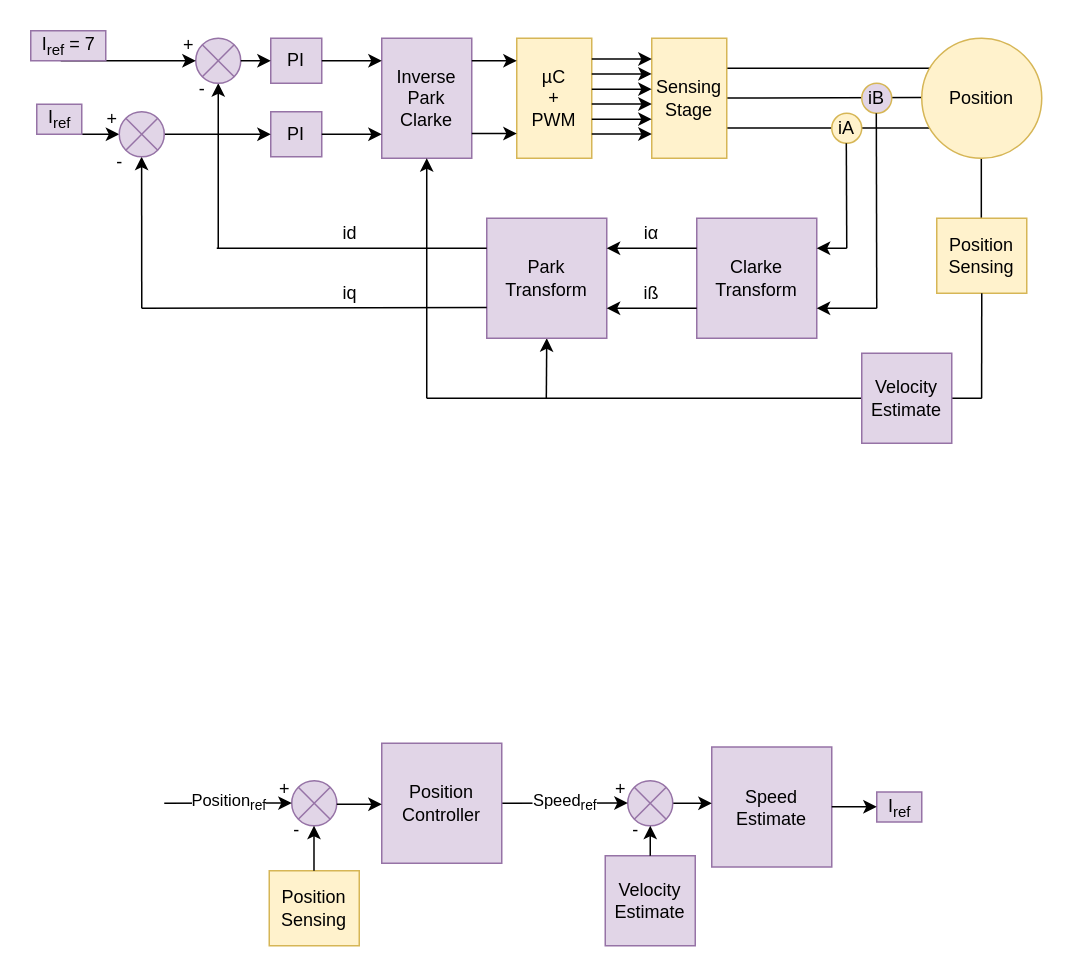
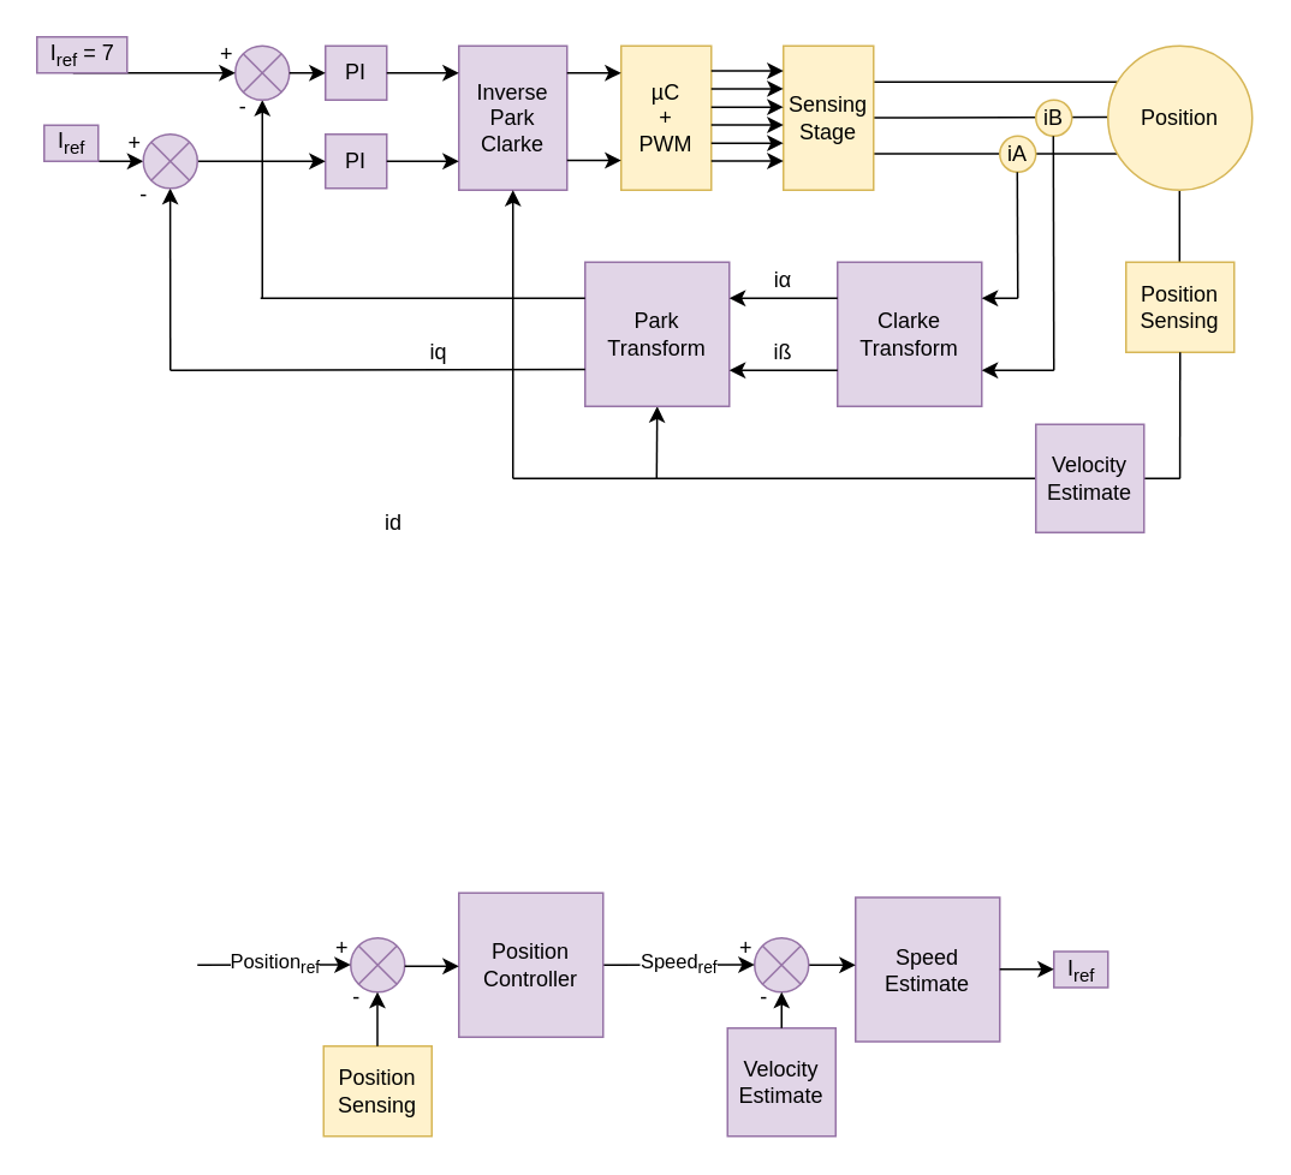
- <mxCell id="6" value="iB" style="ellipse;whiteSpace=wrap;html=1;aspect=fixed;fillColor=#e1d5e7;strokeColor=#d6b656;" vertex="1" parent="1"><mxGeometry x="574" y="55" width="20" height="20" as="geometry" /></mxCell>
+ <mxCell id="6" value="iB" style="ellipse;whiteSpace=wrap;html=1;aspect=fixed;fillColor=#fff2cc;strokeColor=#d6b656;" vertex="1" parent="1"><mxGeometry x="574" y="55" width="20" height="20" as="geometry" /></mxCell>
- <mxCell id="20" value="id" style="text;html=1;strokeColor=none;fillColor=none;align=center;verticalAlign=middle;whiteSpace=wrap;rounded=0;" vertex="1" parent="1"><mxGeometry x="213" y="145" width="40" height="20" as="geometry" /></mxCell>
+ <mxCell id="20" value="id" style="text;html=1;strokeColor=none;fillColor=none;align=center;verticalAlign=middle;whiteSpace=wrap;rounded=0;" vertex="1" parent="1"><mxGeometry x="198" y="280" width="40" height="20" as="geometry" /></mxCell>
- <mxCell id="19" value="iq" style="text;html=1;strokeColor=none;fillColor=none;align=center;verticalAlign=middle;whiteSpace=wrap;rounded=0;" vertex="1" parent="1"><mxGeometry x="213" y="185" width="40" height="20" as="geometry" /></mxCell>
+ <mxCell id="19" value="iq" style="text;html=1;strokeColor=none;fillColor=none;align=center;verticalAlign=middle;whiteSpace=wrap;rounded=0;" vertex="1" parent="1"><mxGeometry x="223" y="185" width="40" height="20" as="geometry" /></mxCell>
